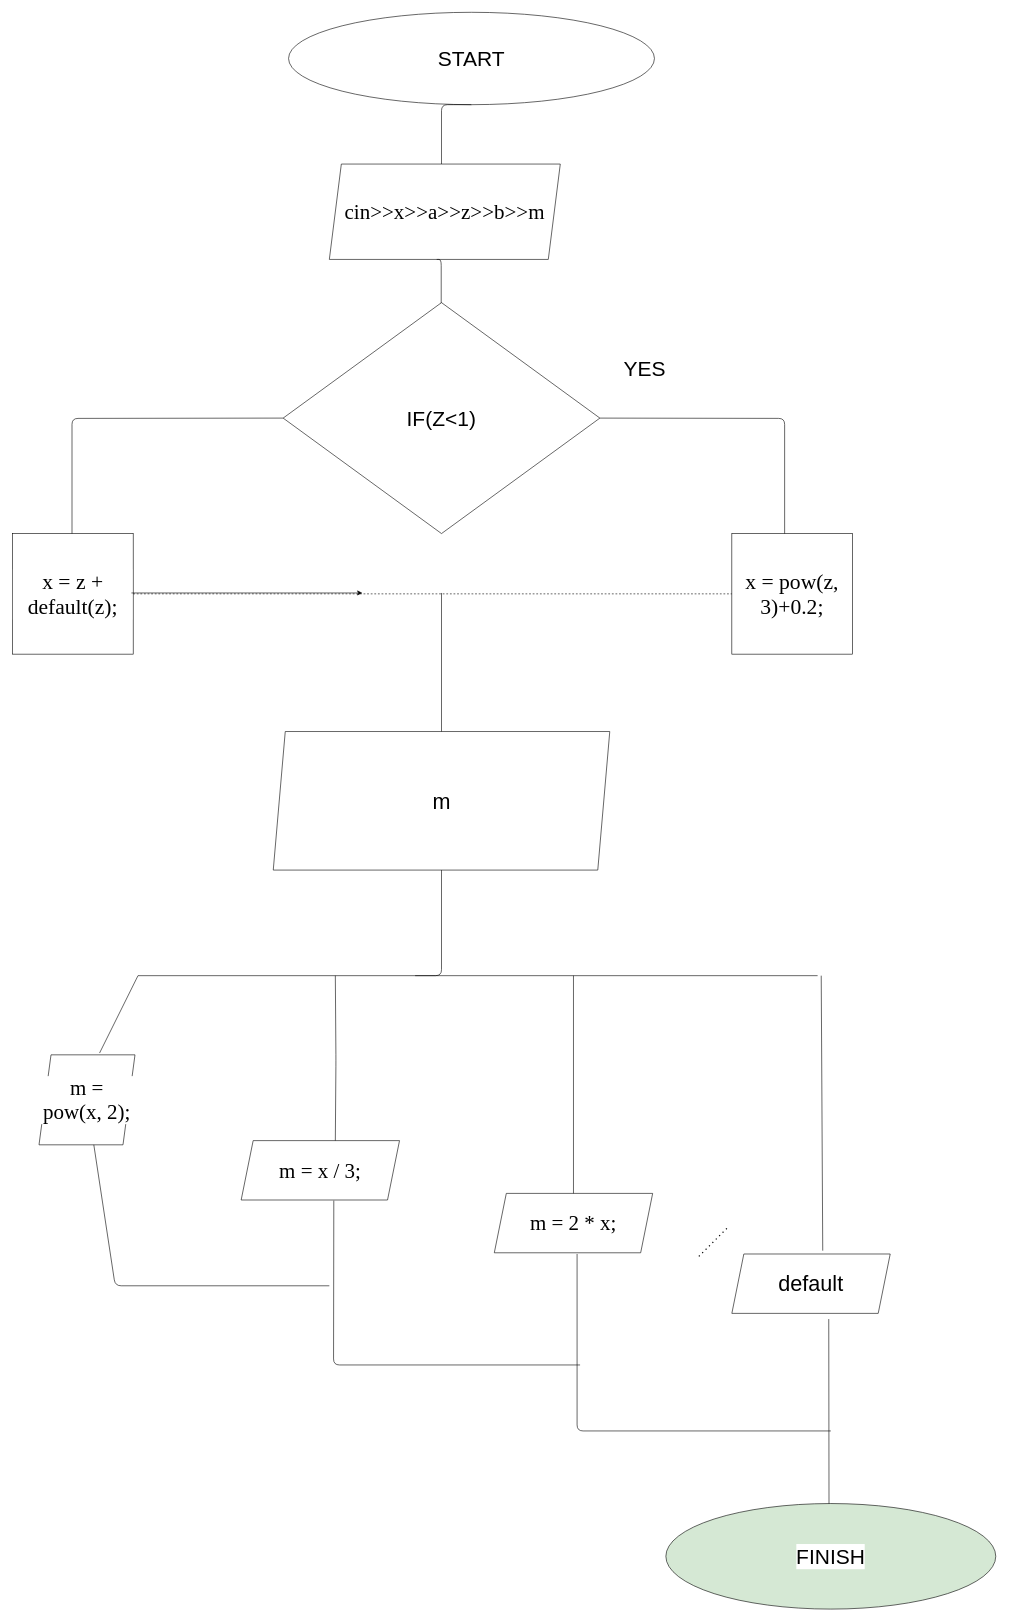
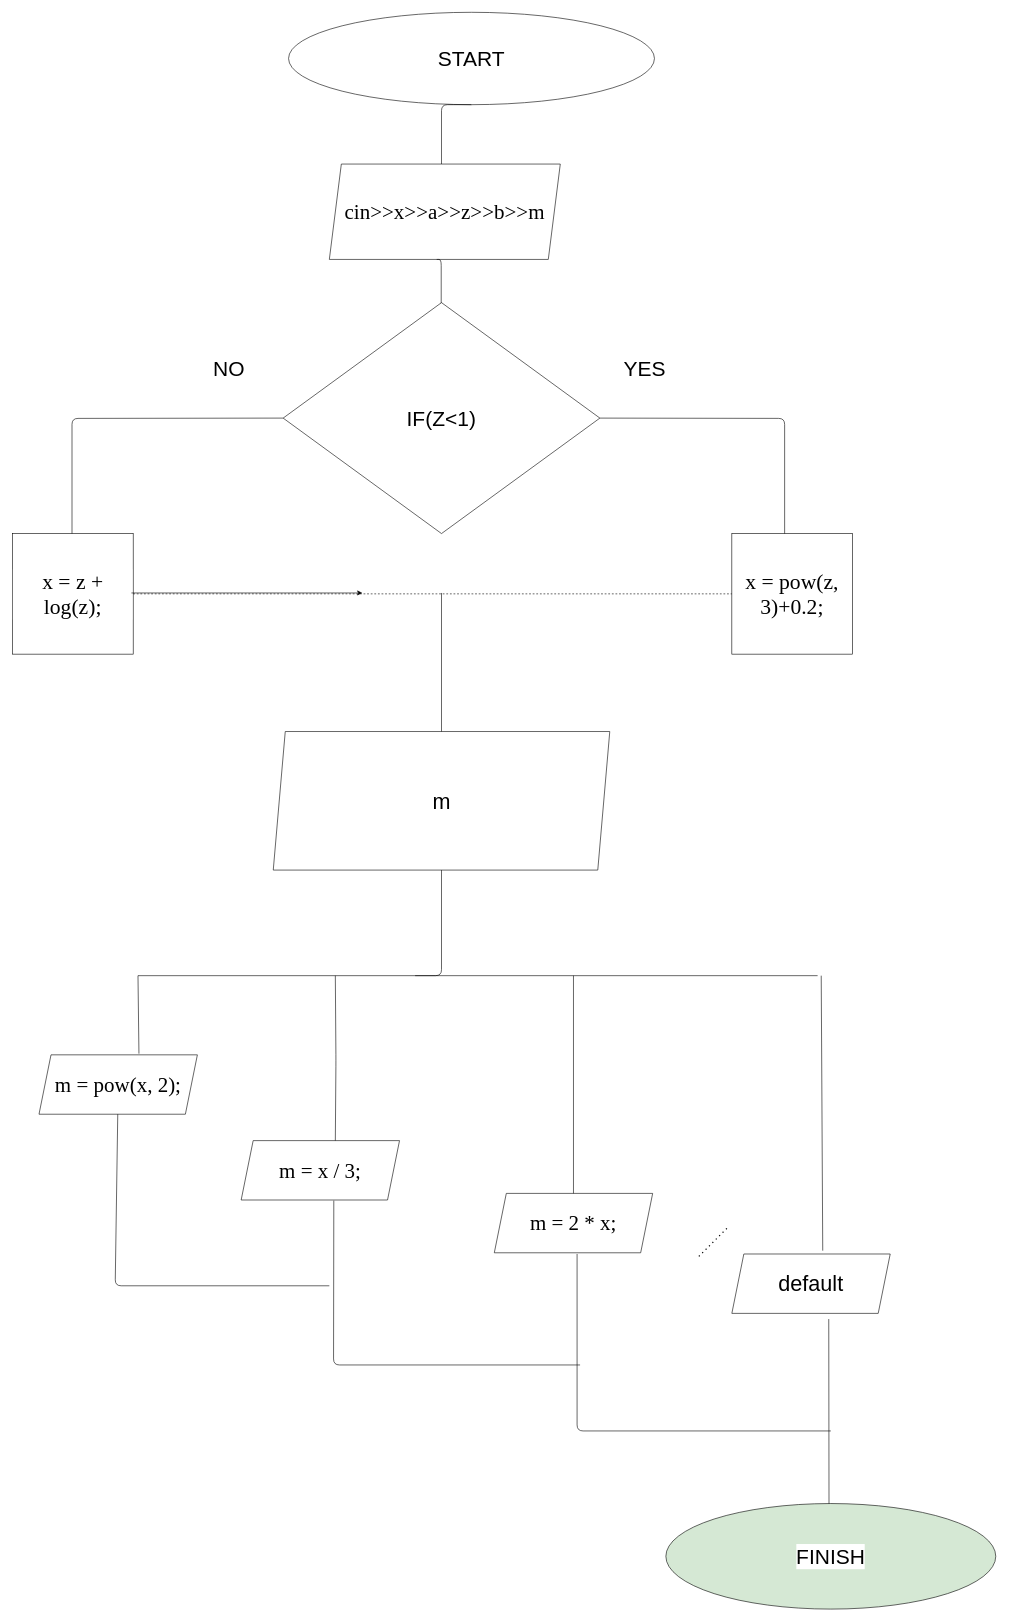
+ <mxCell id="12" value="NO" style="text;html=1;strokeColor=none;fillColor=none;align=center;verticalAlign=middle;whiteSpace=wrap;rounded=0;labelBackgroundColor=#ffffff;fontSize=35;fontColor=#000000;" vertex="1" parent="1"><mxGeometry x="361" y="603" width="40" height="20" as="geometry" /></mxCell>
- <mxCell id="9" value="&lt;p style=&quot;margin: 0px; font-style: normal; font-variant-caps: normal; font-weight: normal; font-stretch: normal; font-size: 36px; line-height: normal; font-family: menlo;&quot;&gt;x = z + &lt;span style=&quot;font-size: 36px;&quot;&gt;default&lt;/span&gt;(z);&lt;/p&gt;" style="whiteSpace=wrap;html=1;aspect=fixed;labelBackgroundColor=#ffffff;fontSize=36;" vertex="1" parent="1"><mxGeometry x="20" y="889" width="201" height="201" as="geometry" /></mxCell>
+ <mxCell id="9" value="&lt;p style=&quot;margin: 0px; font-style: normal; font-variant-caps: normal; font-weight: normal; font-stretch: normal; font-size: 36px; line-height: normal; font-family: menlo;&quot;&gt;x = z + &lt;span style=&quot;font-size: 36px;&quot;&gt;log&lt;/span&gt;(z);&lt;/p&gt;" style="whiteSpace=wrap;html=1;aspect=fixed;labelBackgroundColor=#ffffff;fontSize=36;" vertex="1" parent="1"><mxGeometry x="20" y="889" width="201" height="201" as="geometry" /></mxCell>
- <mxCell id="19" value="&lt;p style=&quot;margin: 0px; font-style: normal; font-variant-caps: normal; font-weight: normal; font-stretch: normal; font-size: 35px; line-height: normal; font-family: menlo;&quot;&gt;m = &lt;span style=&quot;font-size: 35px;&quot;&gt;pow&lt;/span&gt;(x, &lt;span style=&quot;font-size: 35px;&quot;&gt;2&lt;/span&gt;);&lt;/p&gt;" style="shape=parallelogram;perimeter=parallelogramPerimeter;whiteSpace=wrap;html=1;fixedSize=1;labelBackgroundColor=#ffffff;fontSize=35;" vertex="1" parent="1"><mxGeometry x="64" y="1758" width="160" height="150" as="geometry" /></mxCell>
+ <mxCell id="19" value="&lt;p style=&quot;margin: 0px; font-style: normal; font-variant-caps: normal; font-weight: normal; font-stretch: normal; font-size: 35px; line-height: normal; font-family: menlo;&quot;&gt;m = &lt;span style=&quot;font-size: 35px;&quot;&gt;pow&lt;/span&gt;(x, &lt;span style=&quot;font-size: 35px;&quot;&gt;2&lt;/span&gt;);&lt;/p&gt;" style="shape=parallelogram;perimeter=parallelogramPerimeter;whiteSpace=wrap;html=1;fixedSize=1;labelBackgroundColor=#ffffff;fontSize=35;" vertex="1" parent="1"><mxGeometry x="64" y="1758" width="264" height="99" as="geometry" /></mxCell>
